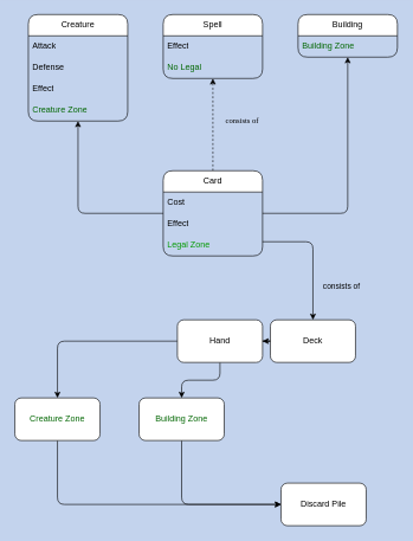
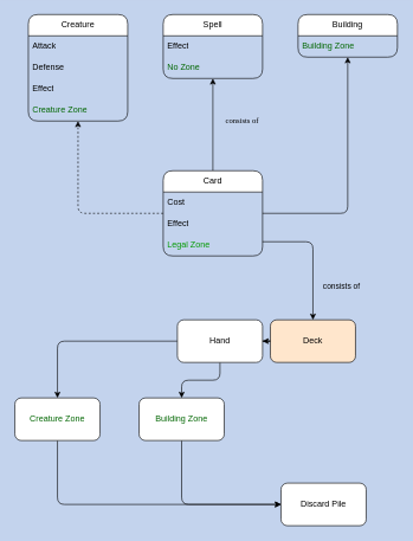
- <mxCell id="17" value="No Legal" style="text;strokeColor=none;fillColor=none;align=left;verticalAlign=middle;spacingLeft=4;spacingRight=4;overflow=hidden;points=[[0,0.5],[1,0.5]];portConstraint=eastwest;rotatable=0;whiteSpace=wrap;html=1;fontColor=#006600;" parent="15" vertex="1"><mxGeometry y="60" width="140" height="30" as="geometry" /></mxCell>
+ <mxCell id="17" value="No Zone" style="text;strokeColor=none;fillColor=none;align=left;verticalAlign=middle;spacingLeft=4;spacingRight=4;overflow=hidden;points=[[0,0.5],[1,0.5]];portConstraint=eastwest;rotatable=0;whiteSpace=wrap;html=1;fontColor=#006600;" parent="15" vertex="1"><mxGeometry y="60" width="140" height="30" as="geometry" /></mxCell>
- <mxCell id="2" value="&lt;font face=&quot;Verdana&quot;&gt;consists of&lt;/font&gt;" style="edgeStyle=orthogonalEdgeStyle;rounded=0;orthogonalLoop=1;jettySize=auto;html=1;labelBackgroundColor=none;dashed=1;" parent="1" source="6" target="15" edge="1"><mxGeometry x="0.077" y="-41" relative="1" as="geometry"><mxPoint as="offset" /></mxGeometry></mxCell>
+ <mxCell id="2" value="&lt;font face=&quot;Verdana&quot;&gt;consists of&lt;/font&gt;" style="edgeStyle=orthogonalEdgeStyle;rounded=0;orthogonalLoop=1;jettySize=auto;html=1;labelBackgroundColor=none;" parent="1" source="6" target="15" edge="1"><mxGeometry x="0.077" y="-41" relative="1" as="geometry"><mxPoint as="offset" /></mxGeometry></mxCell>
- <mxCell id="3" style="edgeStyle=orthogonalEdgeStyle;rounded=1;orthogonalLoop=1;jettySize=auto;html=1;" parent="1" source="6" target="10" edge="1"><mxGeometry relative="1" as="geometry" /></mxCell>
+ <mxCell id="3" style="edgeStyle=orthogonalEdgeStyle;rounded=1;orthogonalLoop=1;jettySize=auto;html=1;dashed=1;" parent="1" source="6" target="10" edge="1"><mxGeometry relative="1" as="geometry" /></mxCell>
- <mxCell id="21" value="&lt;div&gt;Deck&lt;/div&gt;" style="rounded=1;whiteSpace=wrap;html=1;" parent="1" vertex="1"><mxGeometry x="380" y="450" width="120" height="60" as="geometry" /></mxCell>
+ <mxCell id="21" value="&lt;div&gt;Deck&lt;/div&gt;" style="rounded=1;whiteSpace=wrap;html=1;fillColor=#ffe6cc;" parent="1" vertex="1"><mxGeometry x="380" y="450" width="120" height="60" as="geometry" /></mxCell>
